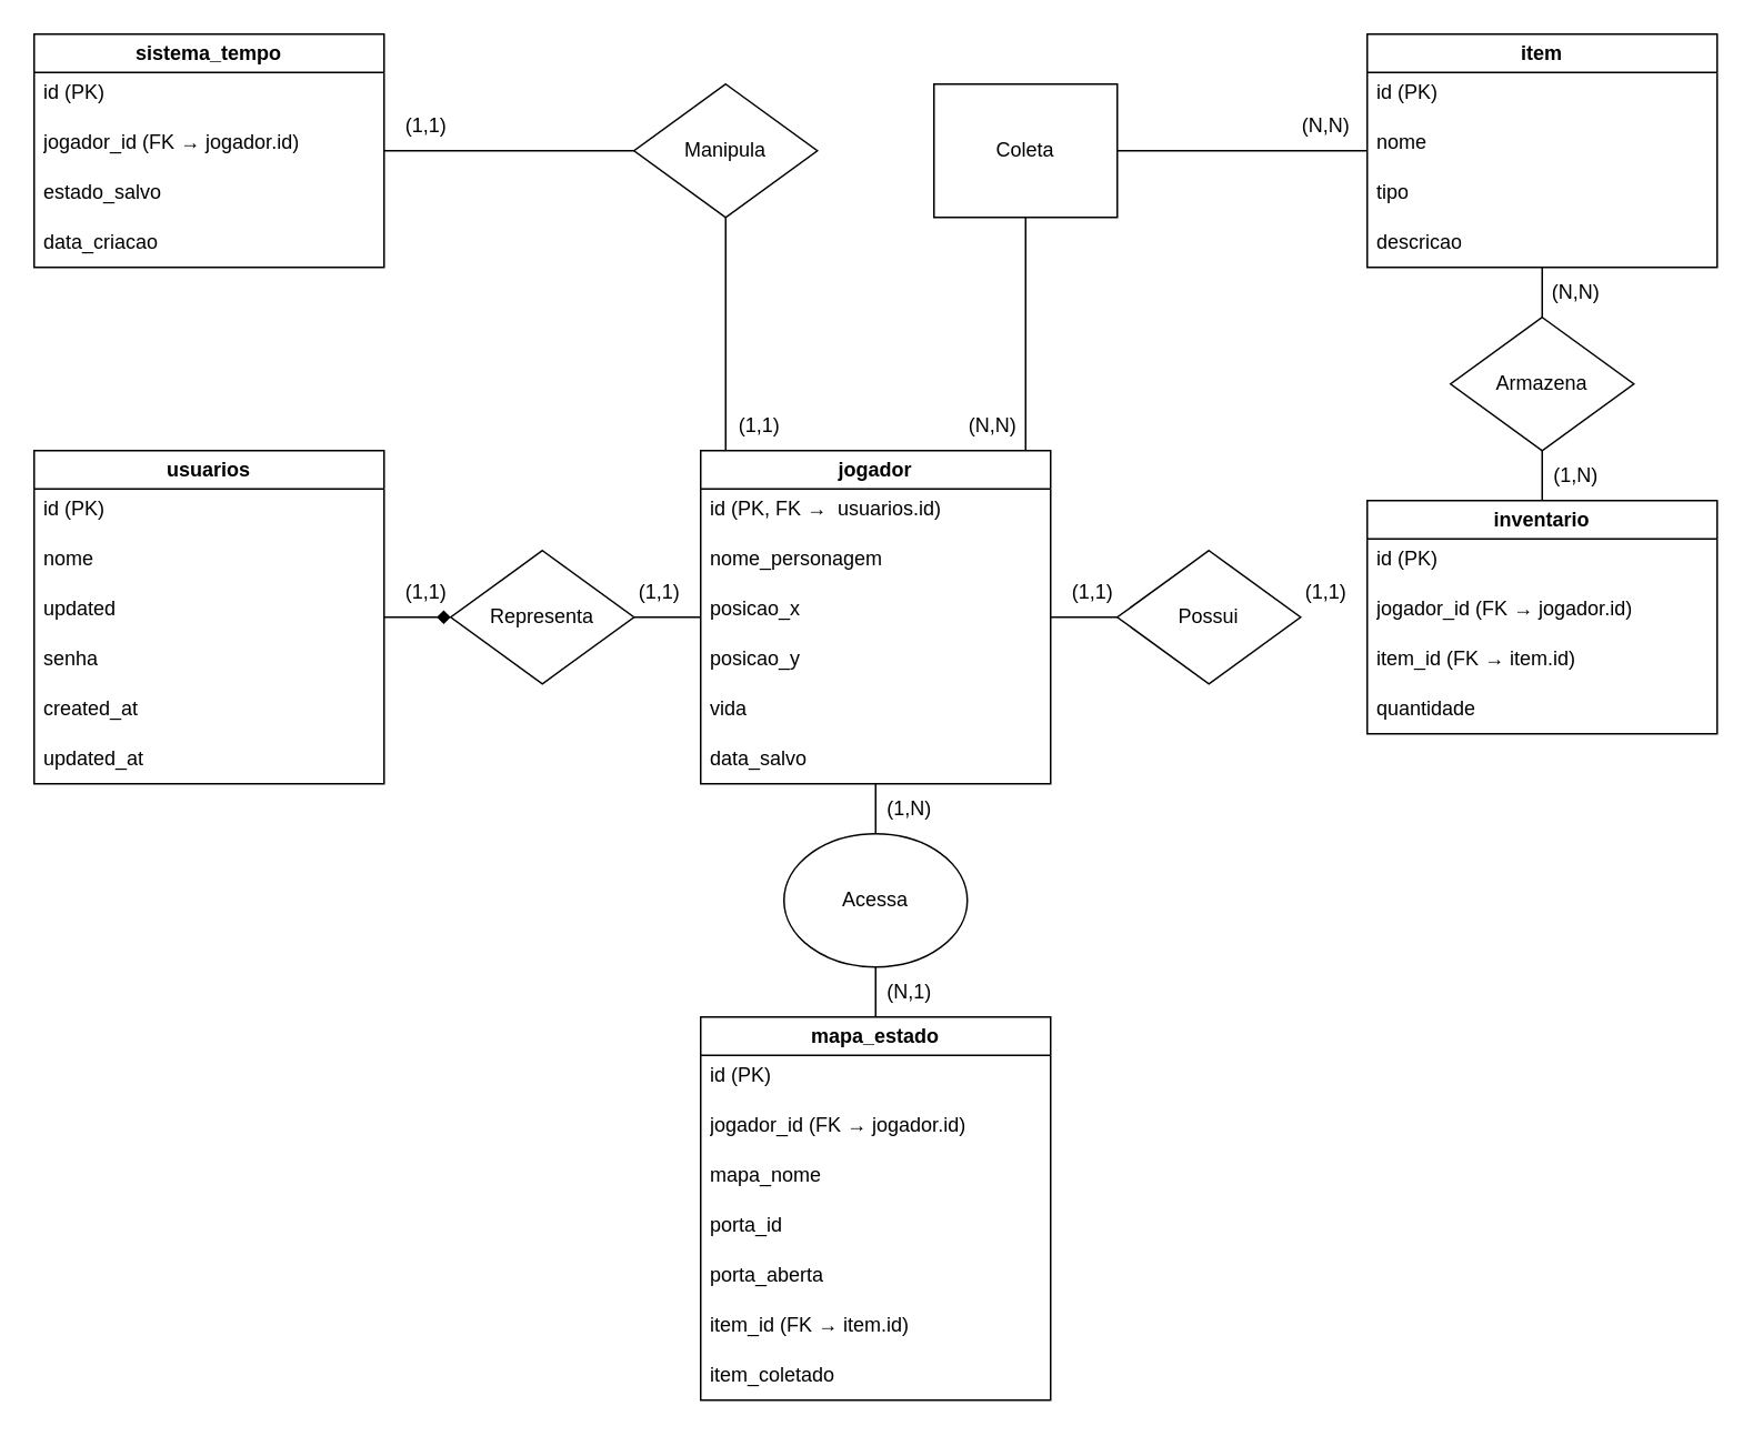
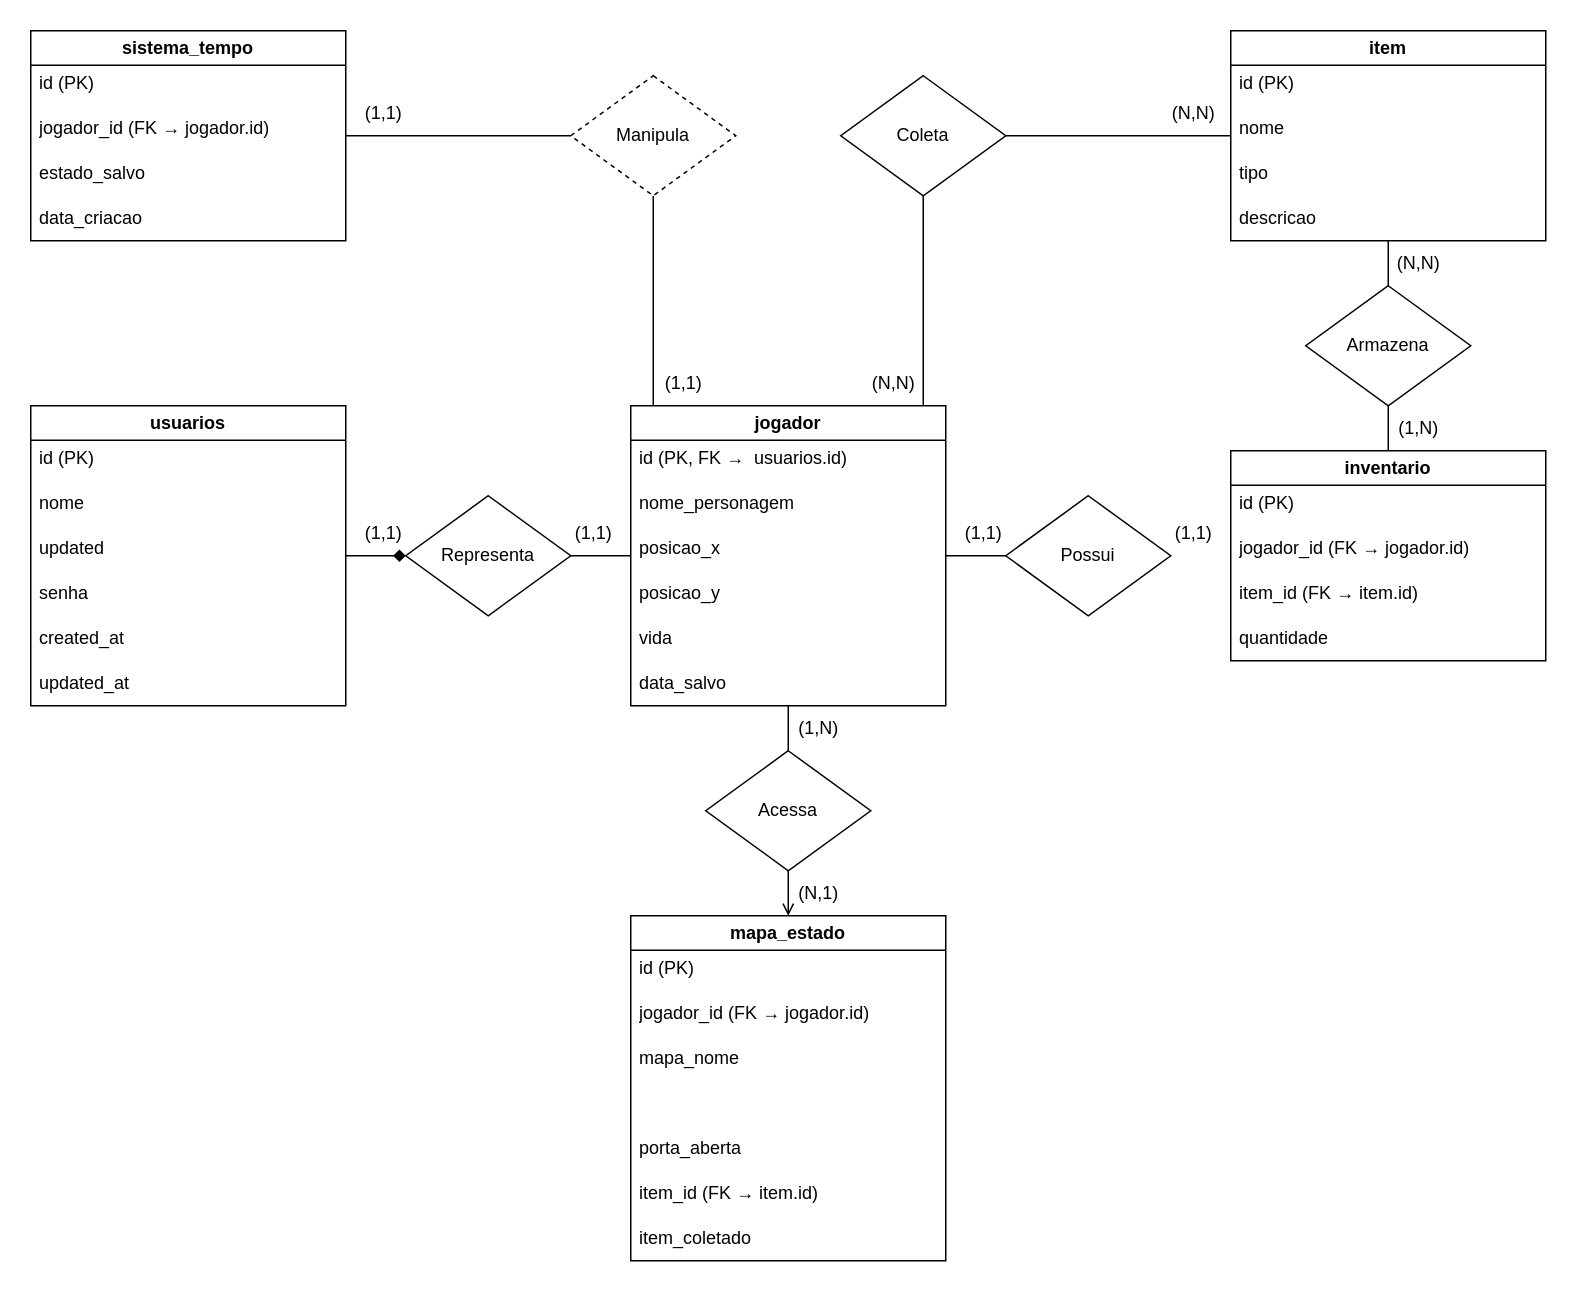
- <mxCell id="60" value="Manipula" style="rhombus;whiteSpace=wrap;html=1;fontColor=light-dark(#000000,#FFFFFF);labelBackgroundColor=light-dark(#FFFFFF,#000000);" vertex="1" parent="1"><mxGeometry x="380" y="50" width="110" height="80" as="geometry" /></mxCell>
+ <mxCell id="60" value="Manipula" style="rhombus;whiteSpace=wrap;html=1;fontColor=light-dark(#000000,#FFFFFF);labelBackgroundColor=light-dark(#FFFFFF,#000000);dashed=1;" vertex="1" parent="1"><mxGeometry x="380" y="50" width="110" height="80" as="geometry" /></mxCell>
- <mxCell id="56" value="Coleta" style="whiteSpace=wrap;html=1;fontColor=light-dark(#000000,#FFFFFF);labelBackgroundColor=light-dark(#FFFFFF,#000000);rounded=0;" vertex="1" parent="1"><mxGeometry x="560" y="50" width="110" height="80" as="geometry" /></mxCell>
+ <mxCell id="56" value="Coleta" style="rhombus;whiteSpace=wrap;html=1;fontColor=light-dark(#000000,#FFFFFF);labelBackgroundColor=light-dark(#FFFFFF,#000000);" vertex="1" parent="1"><mxGeometry x="560" y="50" width="110" height="80" as="geometry" /></mxCell>
- <mxCell id="63" value="Acessa" style="ellipse;whiteSpace=wrap;html=1;fontColor=light-dark(#000000,#FFFFFF);labelBackgroundColor=light-dark(#FFFFFF,#000000);" vertex="1" parent="1"><mxGeometry x="470" y="500" width="110" height="80" as="geometry" /></mxCell>
+ <mxCell id="63" value="Acessa" style="rhombus;whiteSpace=wrap;html=1;fontColor=light-dark(#000000,#FFFFFF);labelBackgroundColor=light-dark(#FFFFFF,#000000);" vertex="1" parent="1"><mxGeometry x="470" y="500" width="110" height="80" as="geometry" /></mxCell>
- <mxCell id="62" style="edgeStyle=orthogonalEdgeStyle;rounded=0;orthogonalLoop=1;jettySize=auto;html=1;endArrow=none;startFill=0;fontColor=light-dark(#000000,#FFFFFF);labelBackgroundColor=light-dark(#FFFFFF,#000000);" edge="1" parent="1" source="63" target="30"><mxGeometry relative="1" as="geometry" /></mxCell>
+ <mxCell id="62" style="edgeStyle=orthogonalEdgeStyle;rounded=0;orthogonalLoop=1;jettySize=auto;html=1;endArrow=open;startFill=0;fontColor=light-dark(#000000,#FFFFFF);labelBackgroundColor=light-dark(#FFFFFF,#000000);" edge="1" parent="1" source="63" target="30"><mxGeometry relative="1" as="geometry" /></mxCell>
- <mxCell id="33" value="porta_id" style="text;strokeColor=none;fillColor=none;align=left;verticalAlign=middle;spacingLeft=4;spacingRight=4;overflow=hidden;points=[[0,0.5],[1,0.5]];portConstraint=eastwest;rotatable=0;whiteSpace=wrap;html=1;fontColor=light-dark(#000000,#FFFFFF);labelBackgroundColor=light-dark(#FFFFFF,#000000);" vertex="1" parent="30"><mxGeometry y="110" width="210" height="30" as="geometry" /></mxCell>
